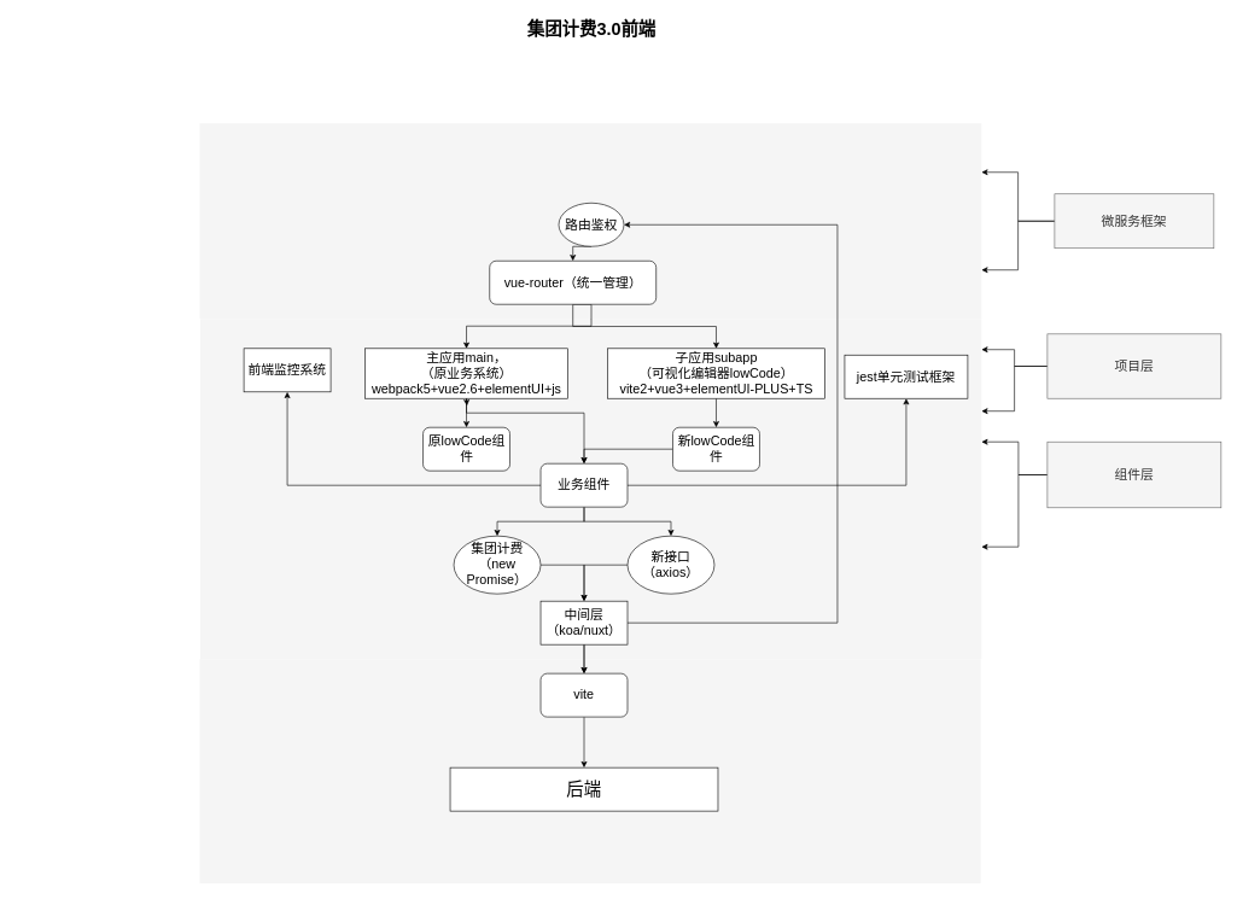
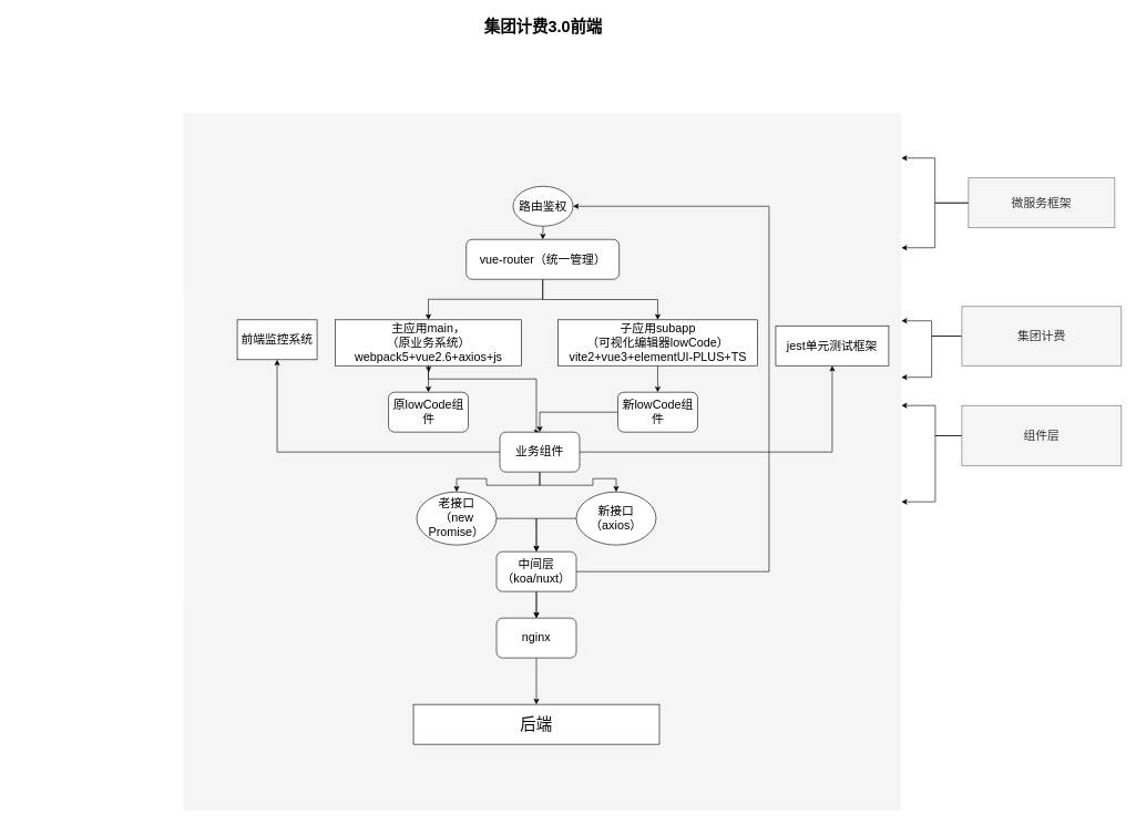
- <mxCell id="19" value="&lt;font style=&quot;font-size: 18px&quot;&gt;vue-router（统一管理）&lt;/font&gt;" style="rounded=1;whiteSpace=wrap;html=1;" vertex="1" parent="1"><mxGeometry x="675.5" y="360" width="230" height="60" as="geometry" /></mxCell>
+ <mxCell id="19" value="&lt;font style=&quot;font-size: 18px&quot;&gt;vue-router（统一管理）&lt;/font&gt;" style="rounded=1;whiteSpace=wrap;html=1;" vertex="1" parent="1"><mxGeometry x="700.5" y="360" width="230" height="60" as="geometry" /></mxCell>
- <mxCell id="12" value="&lt;font style=&quot;font-size: 18px&quot;&gt;项目层&lt;/font&gt;" style="text;html=1;strokeColor=#666666;fillColor=#f5f5f5;align=center;verticalAlign=middle;whiteSpace=wrap;fontSize=14;fontColor=#333333;" parent="1" vertex="1"><mxGeometry x="1446" y="461" width="240" height="89" as="geometry" /></mxCell>
+ <mxCell id="12" value="&lt;font style=&quot;font-size: 18px&quot;&gt;集团计费&lt;/font&gt;" style="text;html=1;strokeColor=#666666;fillColor=#f5f5f5;align=center;verticalAlign=middle;whiteSpace=wrap;fontSize=14;fontColor=#333333;" parent="1" vertex="1"><mxGeometry x="1446" y="461" width="240" height="89" as="geometry" /></mxCell>
- <mxCell id="47" value="&lt;font style=&quot;font-size: 18px&quot;&gt;前端监控系统&lt;/font&gt;" style="rounded=0;whiteSpace=wrap;html=1;" vertex="1" parent="1"><mxGeometry x="336" y="481" width="120" height="60" as="geometry" /></mxCell>
+ <mxCell id="47" value="&lt;font style=&quot;font-size: 18px&quot;&gt;前端监控系统&lt;/font&gt;" style="rounded=0;whiteSpace=wrap;html=1;" vertex="1" parent="1"><mxGeometry x="356" y="481" width="120" height="60" as="geometry" /></mxCell>
- <mxCell id="25" value="&lt;font style=&quot;font-size: 18px&quot;&gt;主应用main，&lt;br&gt;（原业务系统）&lt;br&gt;webpack5+vue2.6+elementUI+js&lt;/font&gt;" style="rounded=0;whiteSpace=wrap;html=1;" vertex="1" parent="1"><mxGeometry x="503.5" y="481" width="280" height="69" as="geometry" /></mxCell>
+ <mxCell id="25" value="&lt;font style=&quot;font-size: 18px&quot;&gt;主应用main，&lt;br&gt;（原业务系统）&lt;br&gt;webpack5+vue2.6+axios+js&lt;/font&gt;" style="rounded=0;whiteSpace=wrap;html=1;" vertex="1" parent="1"><mxGeometry x="503.5" y="481" width="280" height="69" as="geometry" /></mxCell>
- <mxCell id="33" value="&lt;font style=&quot;font-size: 18px&quot;&gt;业务组件&lt;/font&gt;" style="rounded=1;whiteSpace=wrap;html=1;" vertex="1" parent="1"><mxGeometry x="746" y="640" width="120" height="60" as="geometry" /></mxCell>
+ <mxCell id="33" value="&lt;font style=&quot;font-size: 18px&quot;&gt;业务组件&lt;/font&gt;" style="rounded=1;whiteSpace=wrap;html=1;" vertex="1" parent="1"><mxGeometry x="751" y="650" width="120" height="60" as="geometry" /></mxCell>
- <mxCell id="37" value="&lt;font style=&quot;font-size: 18px&quot;&gt;集团计费&lt;br&gt;（new Promise）&lt;/font&gt;" style="ellipse;whiteSpace=wrap;html=1;" vertex="1" parent="1"><mxGeometry x="626" y="740" width="120" height="80" as="geometry" /></mxCell>
+ <mxCell id="37" value="&lt;font style=&quot;font-size: 18px&quot;&gt;老接口&lt;br&gt;（new Promise）&lt;/font&gt;" style="ellipse;whiteSpace=wrap;html=1;" vertex="1" parent="1"><mxGeometry x="626" y="740" width="120" height="80" as="geometry" /></mxCell>
- <mxCell id="43" value="&lt;font style=&quot;font-size: 18px&quot;&gt;中间层&lt;br&gt;（koa/nuxt）&lt;/font&gt;" style="whiteSpace=wrap;html=1;rounded=0;" vertex="1" parent="1"><mxGeometry x="746" y="830" width="120" height="60" as="geometry" /></mxCell>
+ <mxCell id="43" value="&lt;font style=&quot;font-size: 18px&quot;&gt;中间层&lt;br&gt;（koa/nuxt）&lt;/font&gt;" style="rounded=1;whiteSpace=wrap;html=1;" vertex="1" parent="1"><mxGeometry x="746" y="830" width="120" height="60" as="geometry" /></mxCell>
- <mxCell id="45" value="&lt;font style=&quot;font-size: 18px&quot;&gt;vite&lt;/font&gt;" style="rounded=1;whiteSpace=wrap;html=1;" vertex="1" parent="1"><mxGeometry x="746" y="930" width="120" height="60" as="geometry" /></mxCell>
+ <mxCell id="45" value="&lt;font style=&quot;font-size: 18px&quot;&gt;nginx&lt;/font&gt;" style="rounded=1;whiteSpace=wrap;html=1;" vertex="1" parent="1"><mxGeometry x="746" y="930" width="120" height="60" as="geometry" /></mxCell>
